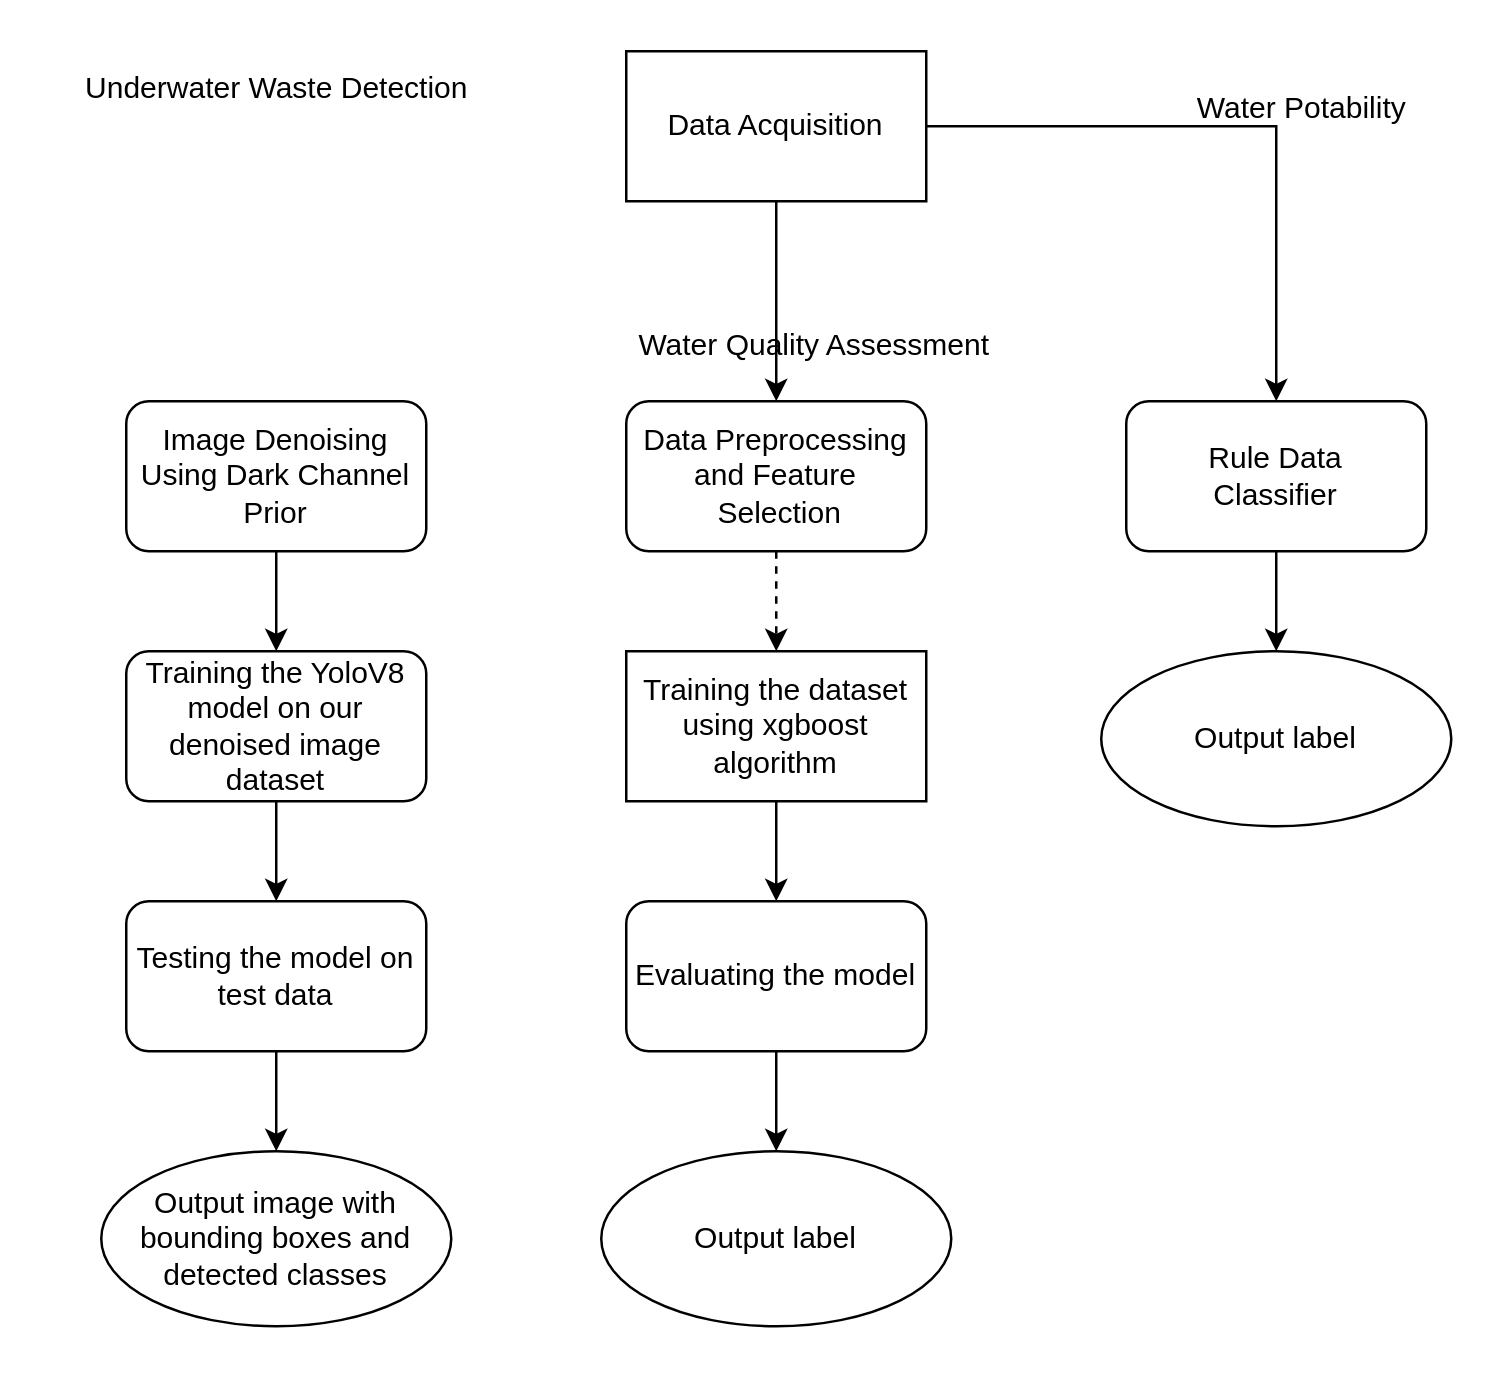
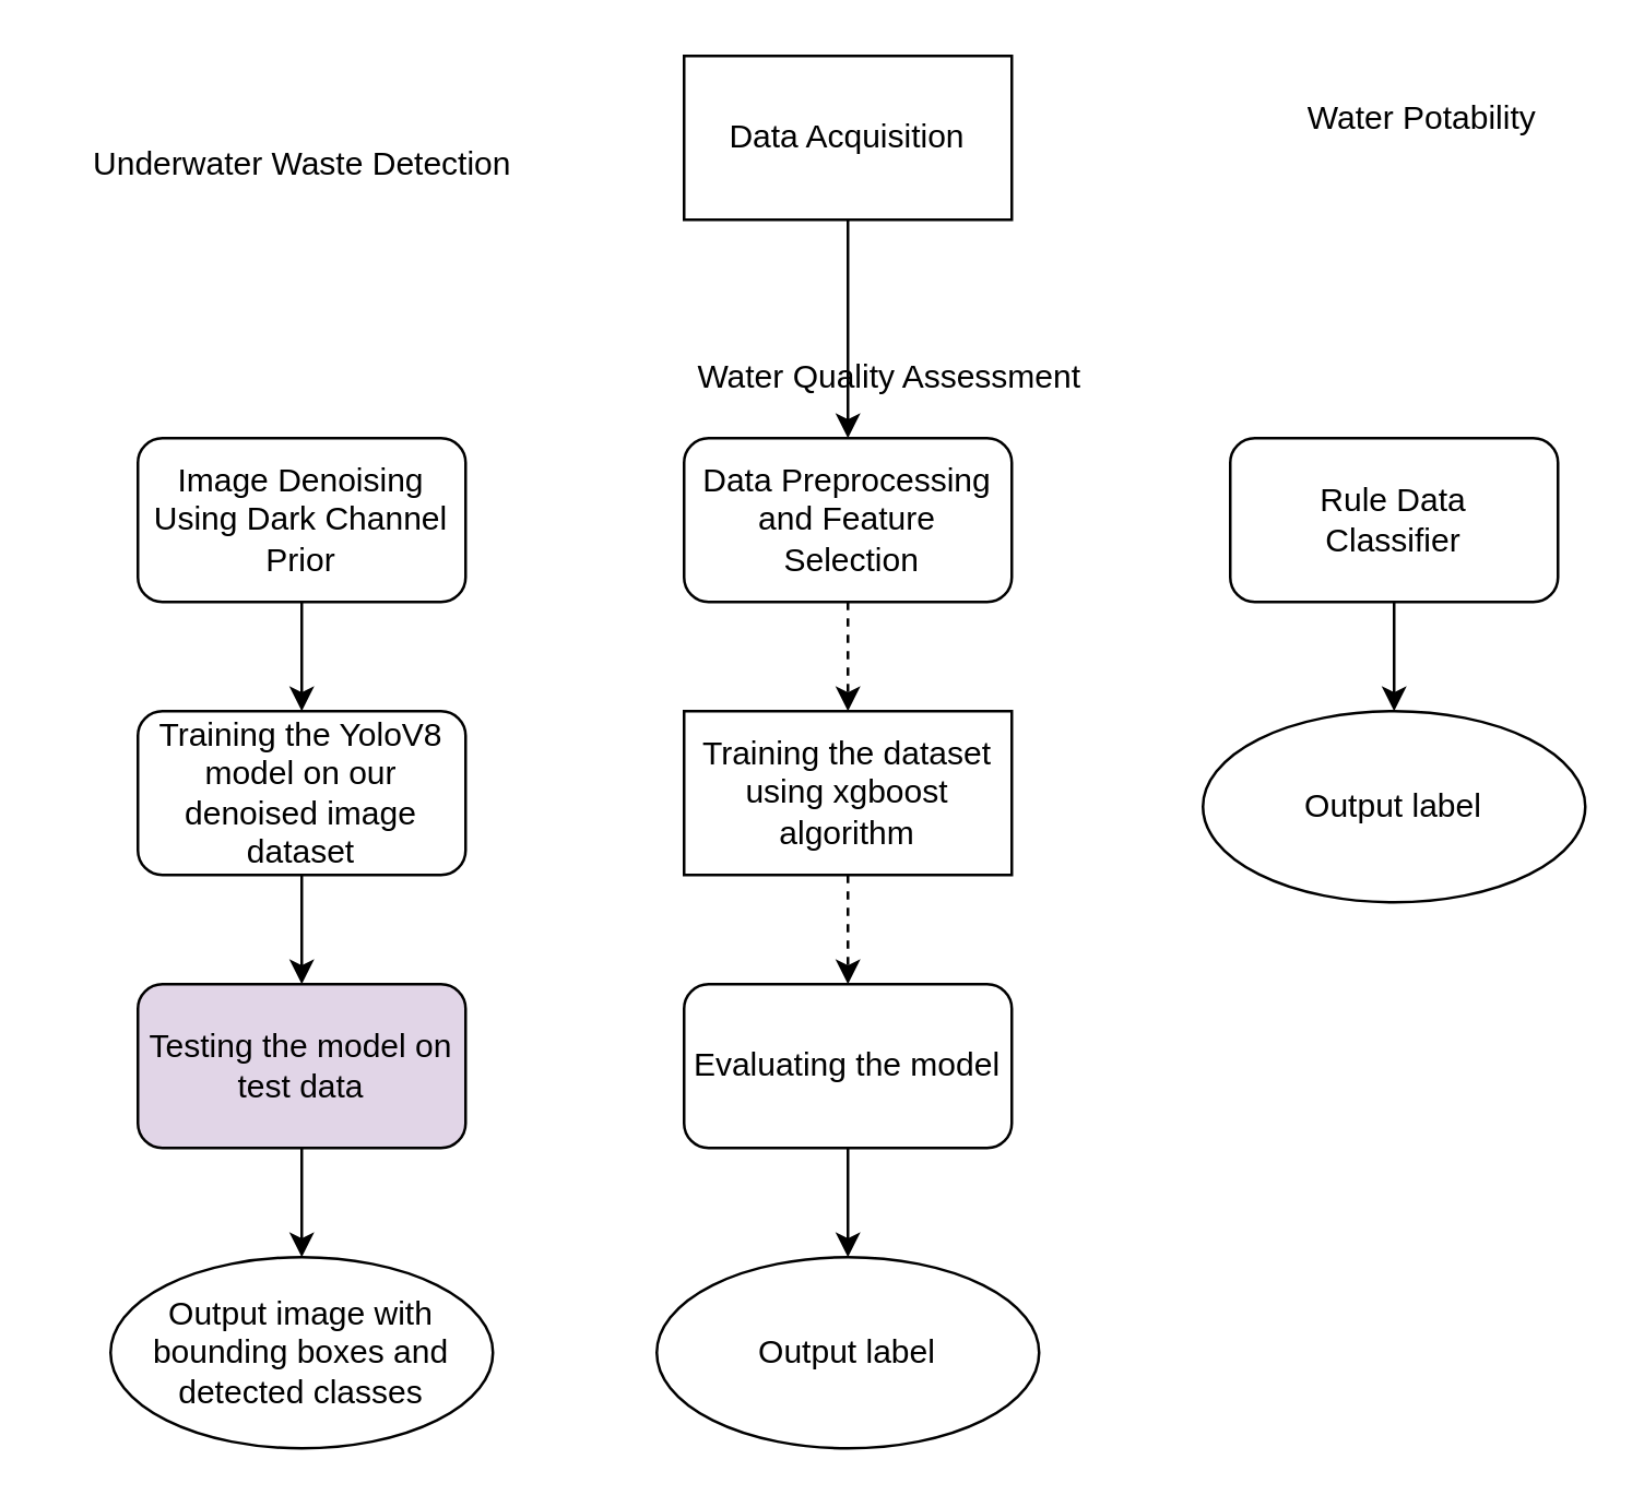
- <mxCell id="11" value="Underwater Waste Detection" style="text;html=1;align=center;verticalAlign=middle;resizable=0;points=[];autosize=1;strokeColor=none;fillColor=none;" vertex="1" parent="1"><mxGeometry x="20" y="20" width="180" height="30" as="geometry" /></mxCell>
+ <mxCell id="11" value="Underwater Waste Detection" style="text;html=1;align=center;verticalAlign=middle;resizable=0;points=[];autosize=1;strokeColor=none;fillColor=none;" vertex="1" parent="1"><mxGeometry x="20" y="45" width="180" height="30" as="geometry" /></mxCell>
- <mxCell id="3" style="edgeStyle=orthogonalEdgeStyle;rounded=0;orthogonalLoop=1;jettySize=auto;html=1;entryX=0.5;entryY=0;entryDx=0;entryDy=0;" edge="1" parent="1" source="4" target="10"><mxGeometry relative="1" as="geometry" /></mxCell>
- <mxCell id="16" style="edgeStyle=orthogonalEdgeStyle;rounded=0;orthogonalLoop=1;jettySize=auto;html=1;entryX=0.5;entryY=0;entryDx=0;entryDy=0;" edge="1" parent="1" source="17" target="21"><mxGeometry relative="1" as="geometry"><mxPoint x="310" y="360" as="targetPoint" /></mxGeometry></mxCell>
+ <mxCell id="16" style="edgeStyle=orthogonalEdgeStyle;rounded=0;orthogonalLoop=1;jettySize=auto;html=1;entryX=0.5;entryY=0;entryDx=0;entryDy=0;dashed=1;" edge="1" parent="1" source="17" target="21"><mxGeometry relative="1" as="geometry"><mxPoint x="310" y="360" as="targetPoint" /></mxGeometry></mxCell>
- <mxCell id="19" value="Testing the model on test data" style="rounded=1;whiteSpace=wrap;html=1;" vertex="1" parent="1"><mxGeometry x="50" y="360" width="120" height="60" as="geometry" /></mxCell>
+ <mxCell id="19" value="Testing the model on test data" style="rounded=1;whiteSpace=wrap;html=1;fillColor=#e1d5e7;" vertex="1" parent="1"><mxGeometry x="50" y="360" width="120" height="60" as="geometry" /></mxCell>
